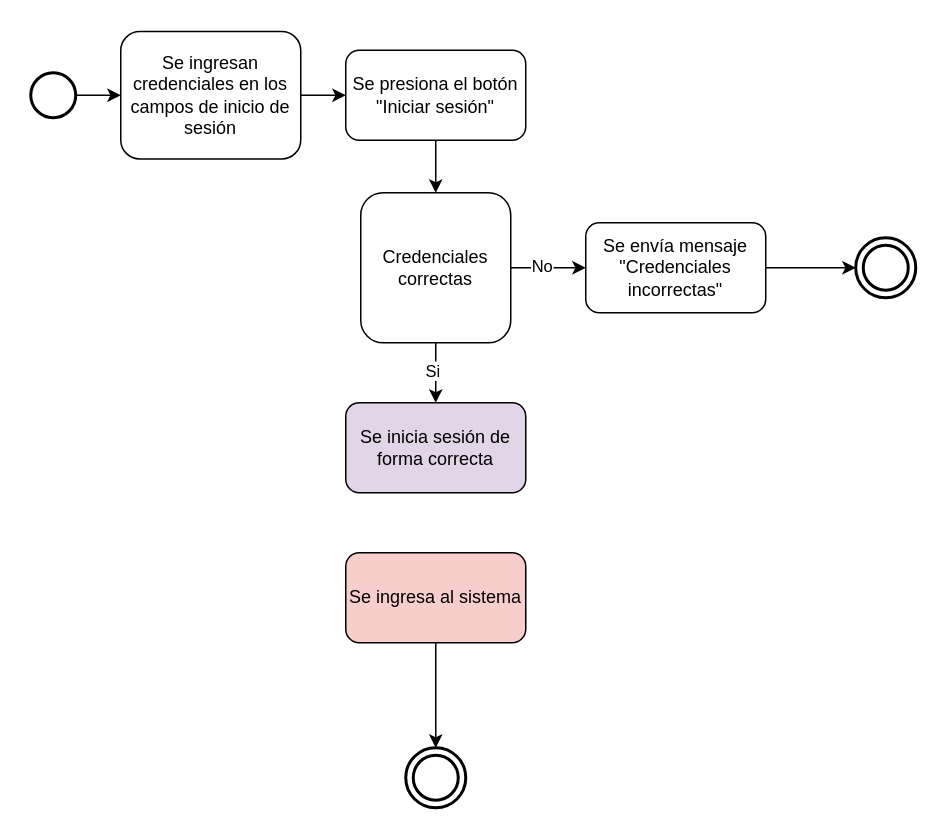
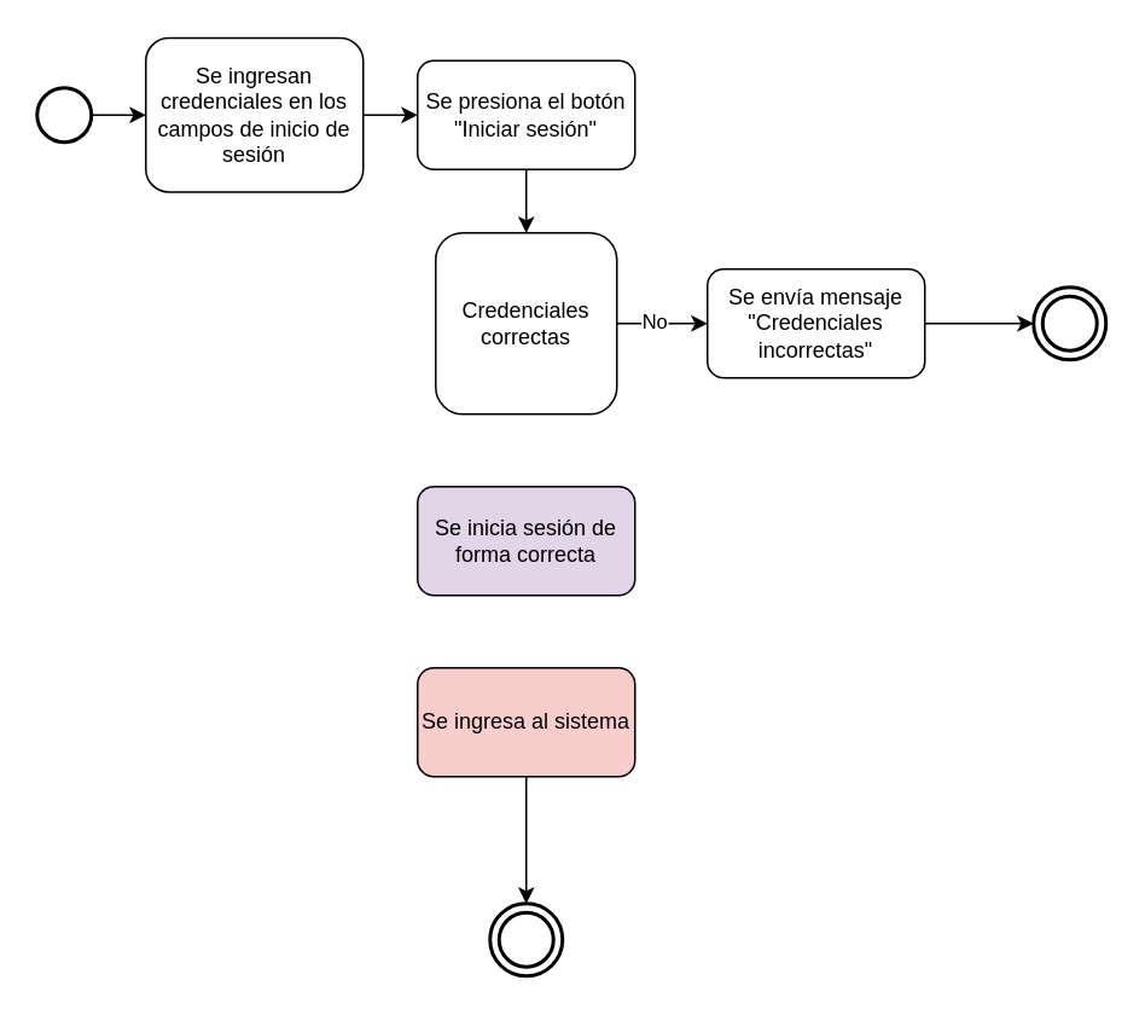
- <mxCell id="8" style="edgeStyle=orthogonalEdgeStyle;rounded=0;orthogonalLoop=1;jettySize=auto;html=1;entryX=0.5;entryY=0;entryDx=0;entryDy=0;" edge="1" parent="1" source="12" target="13"><mxGeometry relative="1" as="geometry" /></mxCell>
- <mxCell id="9" value="Si" style="edgeLabel;html=1;align=center;verticalAlign=middle;resizable=0;points=[];" vertex="1" connectable="0" parent="8"><mxGeometry x="-0.1" y="-3" relative="1" as="geometry"><mxPoint as="offset" /></mxGeometry></mxCell>
